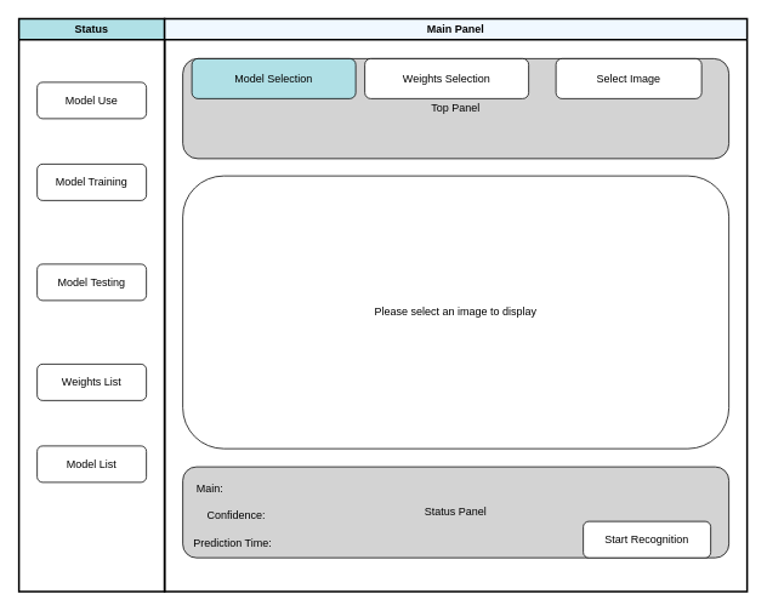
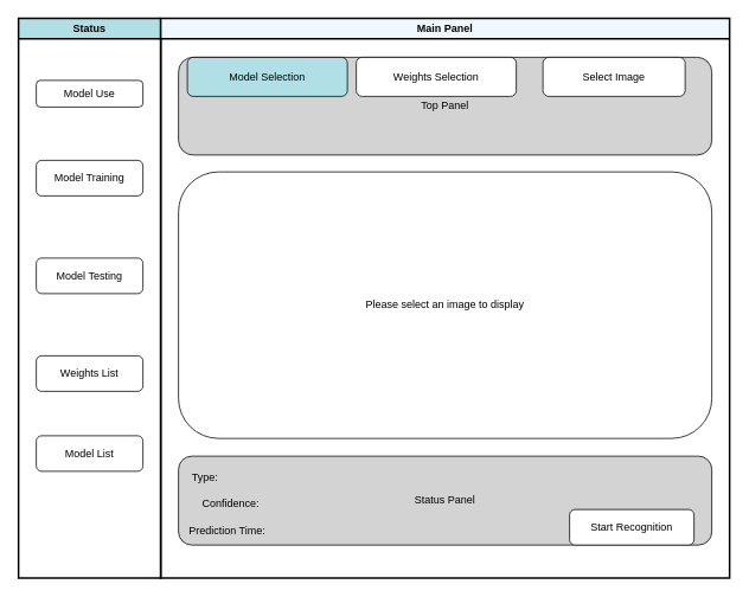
- <mxCell id="3" value="Model Use" style="rounded=1;whiteSpace=wrap;html=1;strokeColor=#000000;strokeWidth=1;" parent="2" vertex="1"><mxGeometry x="20" y="70" width="120" height="40" as="geometry" /></mxCell>
+ <mxCell id="3" value="Model Use" style="rounded=1;whiteSpace=wrap;html=1;strokeColor=#000000;strokeWidth=1;" parent="2" vertex="1"><mxGeometry x="20" y="70" width="120" height="30" as="geometry" /></mxCell>
- <mxCell id="15" value="&amp;nbsp;Main:" style="text;whiteSpace=wrap;html=1;strokeColor=none;" parent="14" vertex="1"><mxGeometry x="10" y="10" width="180" height="20" as="geometry" /></mxCell>
+ <mxCell id="15" value="&amp;nbsp;Type:" style="text;whiteSpace=wrap;html=1;strokeColor=none;" parent="14" vertex="1"><mxGeometry x="10" y="10" width="180" height="20" as="geometry" /></mxCell>
